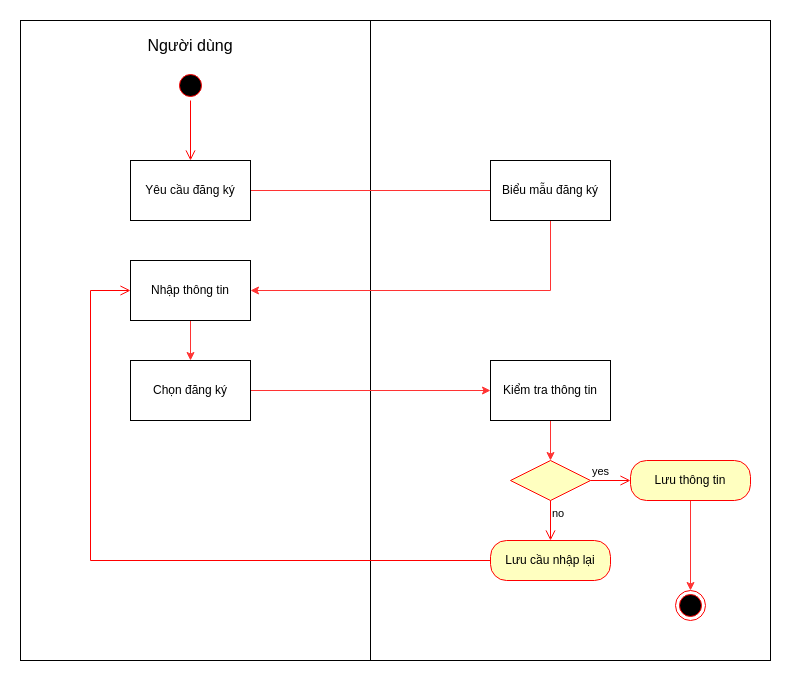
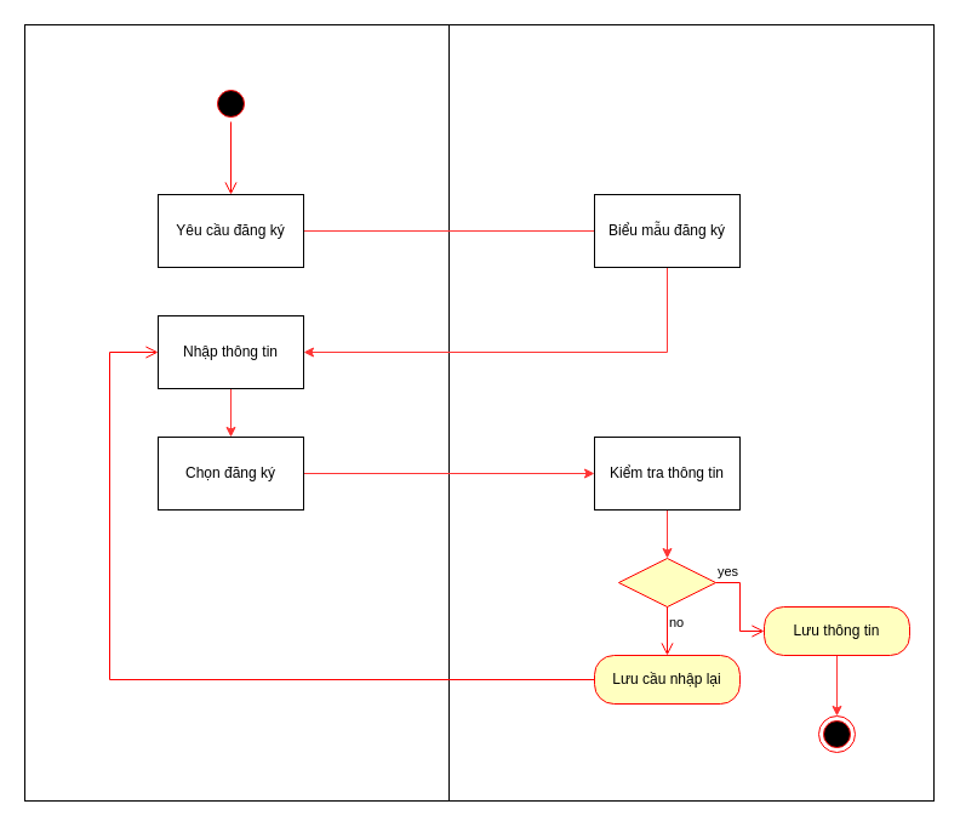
- <mxCell id="23" value="&lt;font style=&quot;font-size: 16px;&quot;&gt;Người dùng&lt;/font&gt;" style="text;html=1;strokeColor=none;fillColor=none;align=center;verticalAlign=middle;whiteSpace=wrap;rounded=0;" vertex="1" parent="1"><mxGeometry x="130" y="30" width="120" height="30" as="geometry" /></mxCell>
- <mxCell id="20" value="Lưu thông tin" style="rounded=1;whiteSpace=wrap;html=1;arcSize=40;fontColor=#000000;fillColor=#ffffc0;strokeColor=#ff0000;" vertex="1" parent="1"><mxGeometry x="630" y="460" width="120" height="40" as="geometry" /></mxCell>
+ <mxCell id="20" value="Lưu thông tin" style="rounded=1;whiteSpace=wrap;html=1;arcSize=40;fontColor=#000000;fillColor=#ffffc0;strokeColor=#ff0000;" vertex="1" parent="1"><mxGeometry x="630" y="500" width="120" height="40" as="geometry" /></mxCell>
